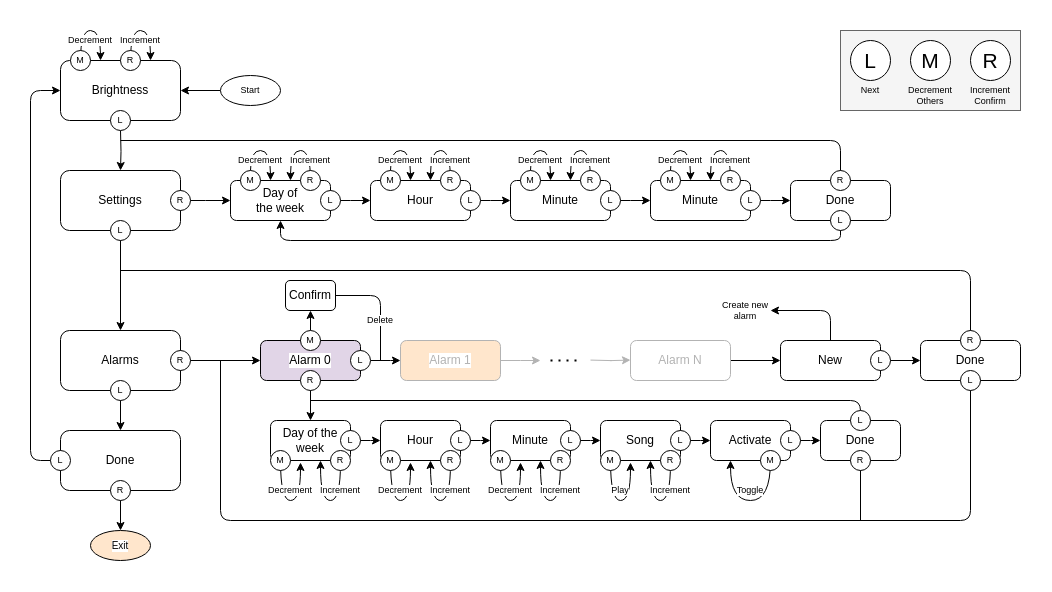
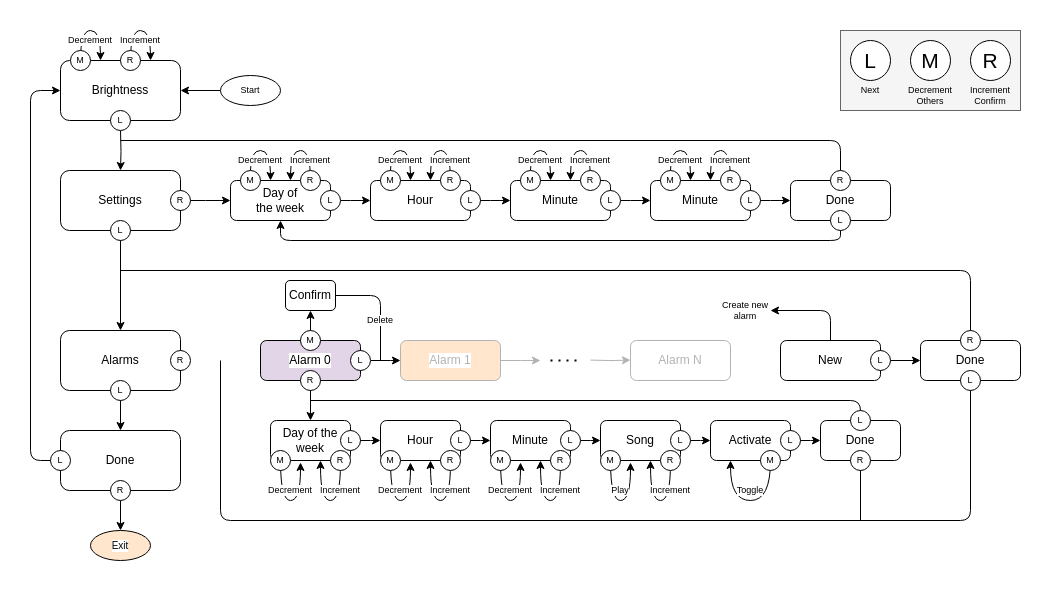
- <mxCell id="9" style="edgeStyle=orthogonalEdgeStyle;rounded=0;orthogonalLoop=1;jettySize=auto;html=1;entryX=0;entryY=0.5;entryDx=0;entryDy=0;fontSize=9;" edge="1" parent="1" source="10" target="70"><mxGeometry relative="1" as="geometry" /></mxCell>
- <mxCell id="131" style="edgeStyle=orthogonalEdgeStyle;rounded=0;orthogonalLoop=1;jettySize=auto;html=1;entryX=0;entryY=0.5;entryDx=0;entryDy=0;fontSize=9;" edge="1" parent="1" source="132" target="135"><mxGeometry relative="1" as="geometry" /></mxCell>
